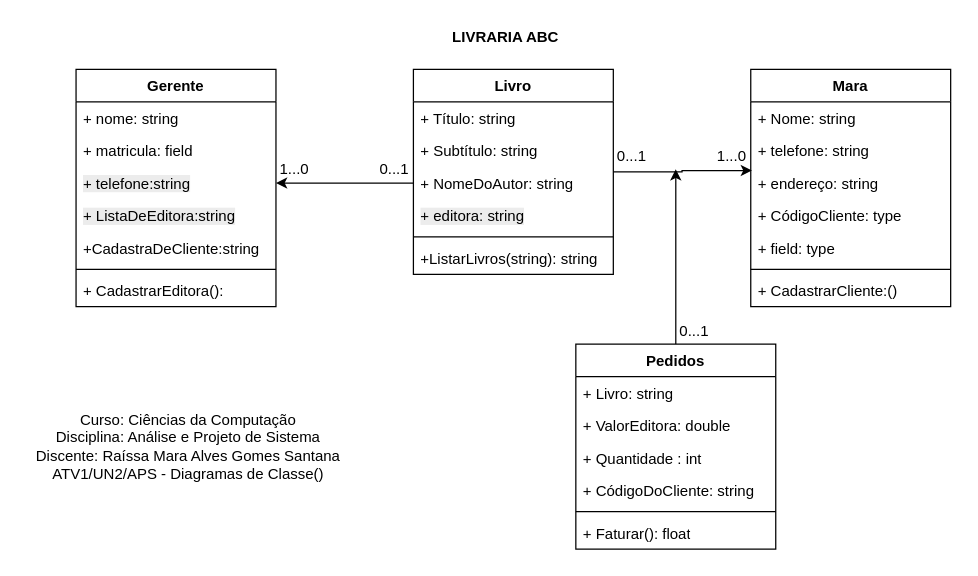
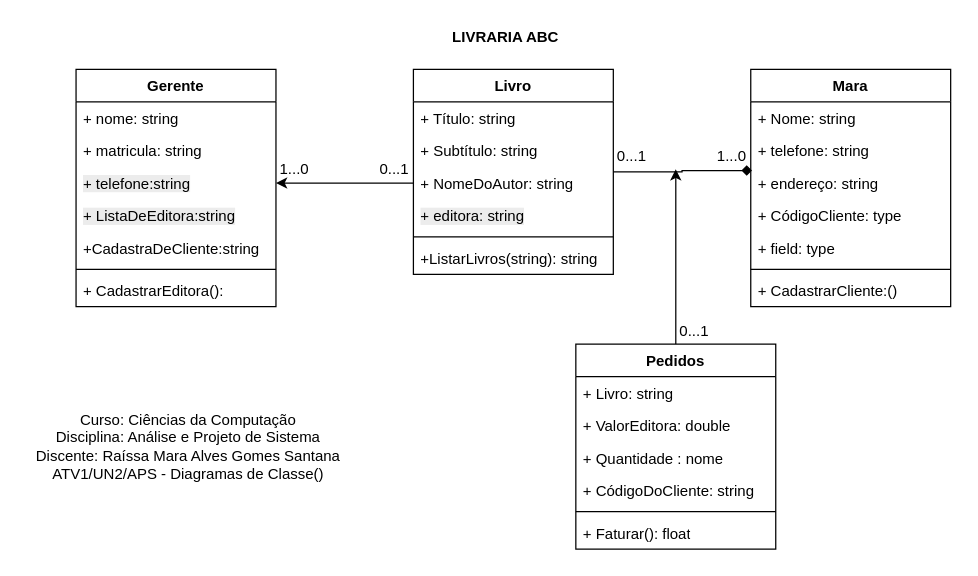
- <mxCell id="12" value="+ matricula: field" style="text;strokeColor=none;fillColor=none;align=left;verticalAlign=top;spacingLeft=4;spacingRight=4;overflow=hidden;rotatable=0;points=[[0,0.5],[1,0.5]];portConstraint=eastwest;whiteSpace=wrap;html=1;" vertex="1" parent="10"><mxGeometry y="52" width="160" height="26" as="geometry" /></mxCell>
+ <mxCell id="12" value="+ matricula: string" style="text;strokeColor=none;fillColor=none;align=left;verticalAlign=top;spacingLeft=4;spacingRight=4;overflow=hidden;rotatable=0;points=[[0,0.5],[1,0.5]];portConstraint=eastwest;whiteSpace=wrap;html=1;" vertex="1" parent="10"><mxGeometry y="52" width="160" height="26" as="geometry" /></mxCell>
- <mxCell id="18" value="" style="edgeStyle=orthogonalEdgeStyle;rounded=0;orthogonalLoop=1;jettySize=auto;html=1;entryX=0.006;entryY=0.115;entryDx=0;entryDy=0;entryPerimeter=0;" edge="1" parent="1" source="19" target="5"><mxGeometry relative="1" as="geometry" /></mxCell>
+ <mxCell id="18" value="" style="edgeStyle=orthogonalEdgeStyle;rounded=0;orthogonalLoop=1;jettySize=auto;html=1;entryX=0.006;entryY=0.115;entryDx=0;entryDy=0;entryPerimeter=0;endArrow=diamond;" edge="1" parent="1" source="19" target="5"><mxGeometry relative="1" as="geometry" /></mxCell>
- <mxCell id="30" value="+ Quantidade : int" style="text;strokeColor=none;fillColor=none;align=left;verticalAlign=top;spacingLeft=4;spacingRight=4;overflow=hidden;rotatable=0;points=[[0,0.5],[1,0.5]];portConstraint=eastwest;whiteSpace=wrap;html=1;" vertex="1" parent="27"><mxGeometry y="78" width="160" height="26" as="geometry" /></mxCell>
+ <mxCell id="30" value="+ Quantidade : nome" style="text;strokeColor=none;fillColor=none;align=left;verticalAlign=top;spacingLeft=4;spacingRight=4;overflow=hidden;rotatable=0;points=[[0,0.5],[1,0.5]];portConstraint=eastwest;whiteSpace=wrap;html=1;" vertex="1" parent="27"><mxGeometry y="78" width="160" height="26" as="geometry" /></mxCell>
